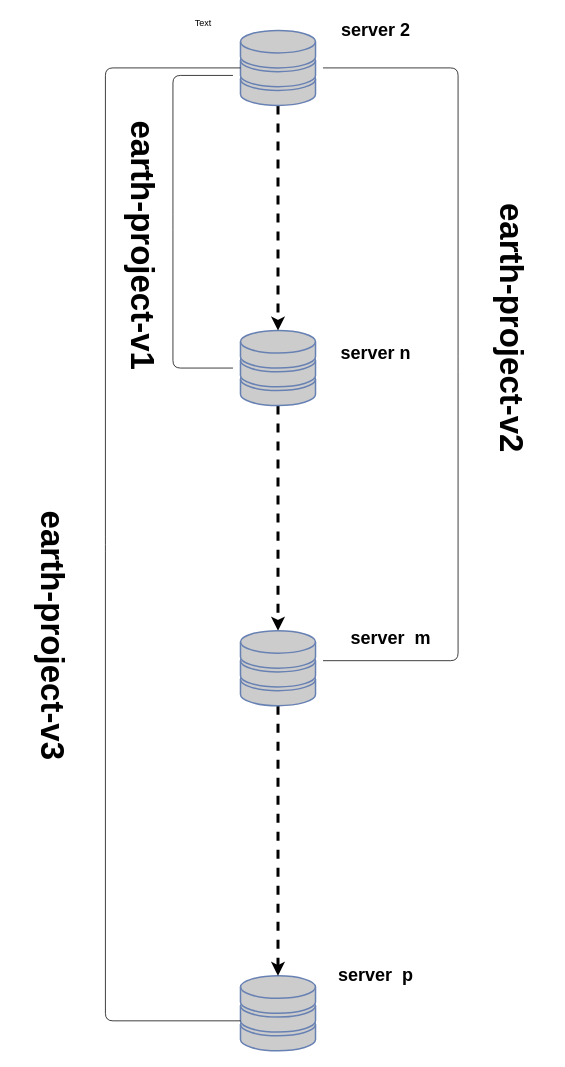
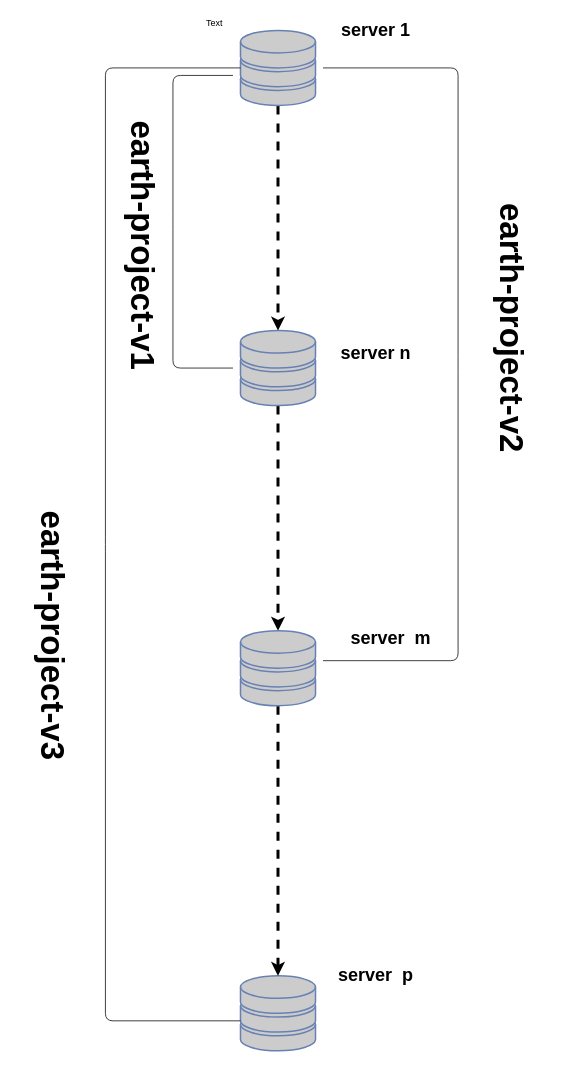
- <mxCell id="15" value="Text" style="text;html=1;align=center;verticalAlign=middle;resizable=0;points=[];autosize=1;" vertex="1" parent="1"><mxGeometry x="250" y="20" width="40" height="20" as="geometry" /></mxCell>
+ <mxCell id="15" value="Text" style="text;html=1;align=center;verticalAlign=middle;resizable=0;points=[];autosize=1;" vertex="1" parent="1"><mxGeometry x="265" y="20" width="40" height="20" as="geometry" /></mxCell>
- <mxCell id="9" value="server 2" style="text;strokeColor=none;fillColor=none;html=1;fontSize=24;fontStyle=1;verticalAlign=middle;align=center;" vertex="1" parent="1"><mxGeometry x="450" y="20" width="100" height="40" as="geometry" /></mxCell>
+ <mxCell id="9" value="server 1" style="text;strokeColor=none;fillColor=none;html=1;fontSize=24;fontStyle=1;verticalAlign=middle;align=center;" vertex="1" parent="1"><mxGeometry x="450" y="20" width="100" height="40" as="geometry" /></mxCell>
